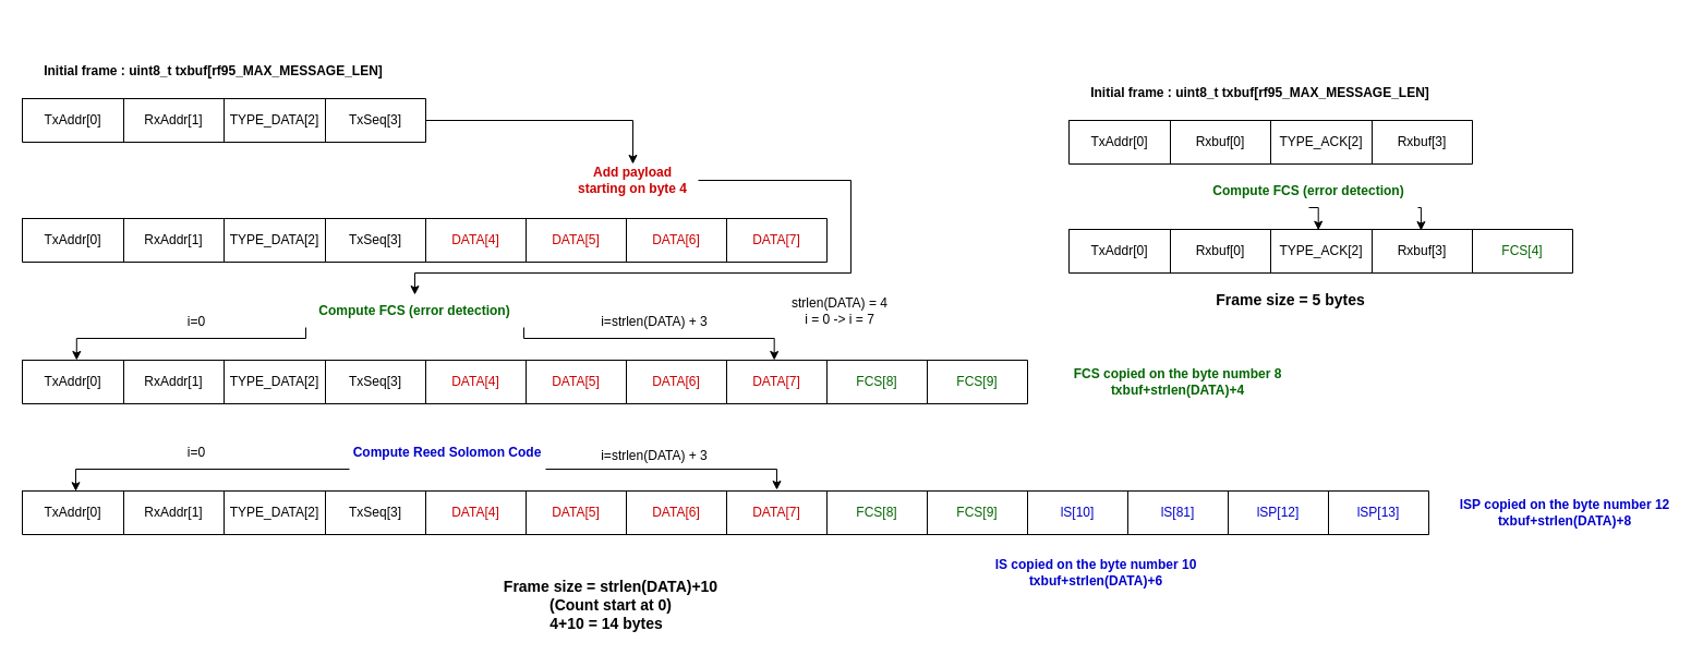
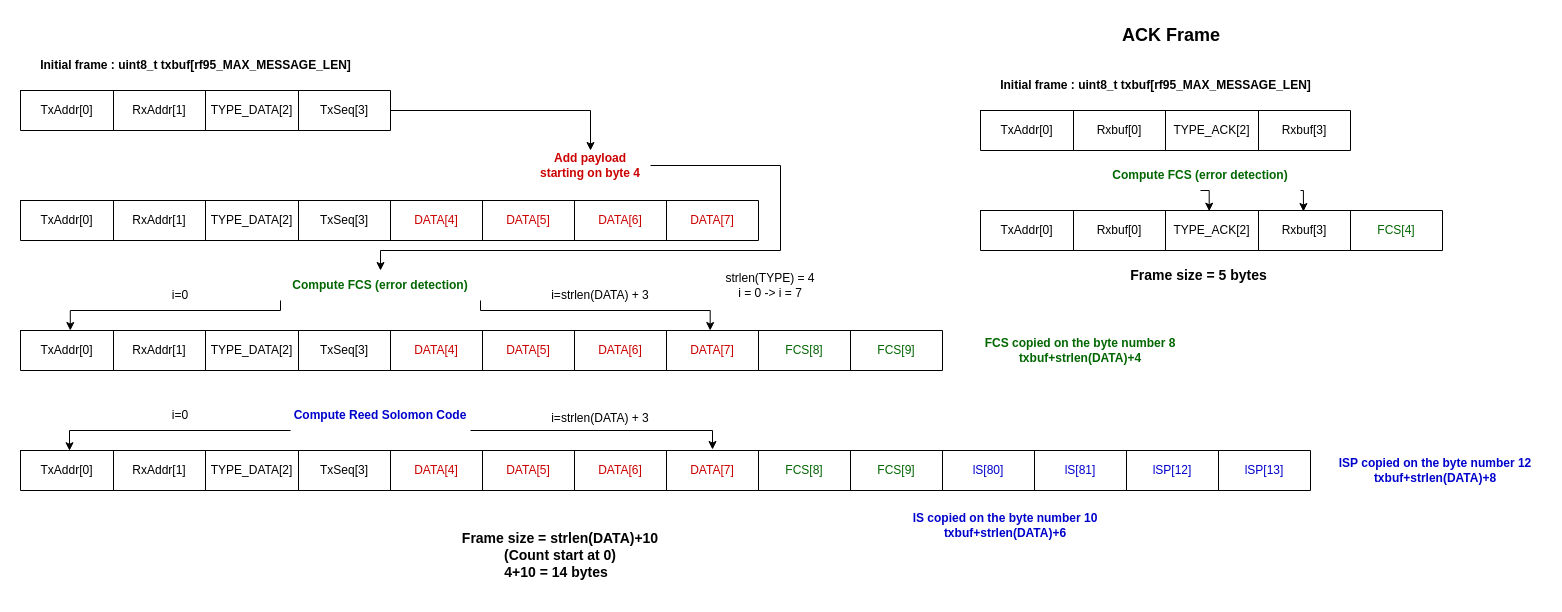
+ <mxCell id="65" value="&lt;font style=&quot;font-size: 18px;&quot;&gt;&lt;b&gt;ACK Frame&lt;/b&gt;&lt;/font&gt;" style="text;html=1;strokeColor=none;fillColor=none;align=center;verticalAlign=middle;whiteSpace=wrap;rounded=0;" parent="1" vertex="1"><mxGeometry x="1060.5" y="20" width="220" height="30" as="geometry" /></mxCell>
- <mxCell id="20" value="&lt;b&gt;&lt;font color=&quot;#cc0000&quot;&gt;Add payload starting on byte 4&lt;/font&gt;&lt;/b&gt;" style="text;html=1;strokeColor=none;fillColor=none;align=center;verticalAlign=middle;whiteSpace=wrap;rounded=0;" parent="1" vertex="1"><mxGeometry x="520" y="150" width="120" height="30" as="geometry" /></mxCell>
+ <mxCell id="20" value="&lt;b&gt;&lt;font color=&quot;#cc0000&quot;&gt;Add payload starting on byte 4&lt;/font&gt;&lt;/b&gt;" style="text;html=1;strokeColor=none;fillColor=none;align=center;verticalAlign=middle;whiteSpace=wrap;rounded=0;" parent="1" vertex="1"><mxGeometry x="530" y="150" width="120" height="30" as="geometry" /></mxCell>
- <mxCell id="83" value="&lt;font style=&quot;font-size: 14px;&quot; color=&quot;#000000&quot;&gt;&lt;b&gt;Frame size = 5 bytes&amp;nbsp;&lt;/b&gt;&lt;/font&gt;" style="text;html=1;strokeColor=none;fillColor=none;align=center;verticalAlign=middle;whiteSpace=wrap;rounded=0;fontColor=#0000CC;" parent="1" vertex="1"><mxGeometry x="1104.5" y="260" width="161" height="30" as="geometry" /></mxCell>
+ <mxCell id="83" value="&lt;font style=&quot;font-size: 14px;&quot; color=&quot;#000000&quot;&gt;&lt;b&gt;Frame size = 5 bytes&amp;nbsp;&lt;/b&gt;&lt;/font&gt;" style="text;html=1;strokeColor=none;fillColor=none;align=center;verticalAlign=middle;whiteSpace=wrap;rounded=0;fontColor=#0000CC;" parent="1" vertex="1"><mxGeometry x="1119.5" y="260" width="161" height="30" as="geometry" /></mxCell>
- <mxCell id="39" value="strlen(DATA) = 4&lt;br&gt;i = 0 -&amp;gt; i = 7" style="text;html=1;strokeColor=none;fillColor=none;align=center;verticalAlign=middle;whiteSpace=wrap;rounded=0;fontColor=#000000;" parent="1" vertex="1"><mxGeometry x="700" y="270" width="140" height="30" as="geometry" /></mxCell>
+ <mxCell id="39" value="strlen(TYPE) = 4&lt;br&gt;i = 0 -&amp;gt; i = 7" style="text;html=1;strokeColor=none;fillColor=none;align=center;verticalAlign=middle;whiteSpace=wrap;rounded=0;fontColor=#000000;" parent="1" vertex="1"><mxGeometry x="700" y="270" width="140" height="30" as="geometry" /></mxCell>
- <mxCell id="58" value="&lt;b&gt;&lt;font color=&quot;#0000cc&quot;&gt;Compute Reed Solomon Code&lt;/font&gt;&lt;/b&gt;" style="text;html=1;strokeColor=none;fillColor=none;align=center;verticalAlign=middle;whiteSpace=wrap;rounded=0;fontColor=#006600;" parent="1" vertex="1"><mxGeometry x="320" y="400" width="180" height="30" as="geometry" /></mxCell>
+ <mxCell id="58" value="&lt;b&gt;&lt;font color=&quot;#0000cc&quot;&gt;Compute Reed Solomon Code&lt;/font&gt;&lt;/b&gt;" style="text;html=1;strokeColor=none;fillColor=none;align=center;verticalAlign=middle;whiteSpace=wrap;rounded=0;fontColor=#006600;" parent="1" vertex="1"><mxGeometry x="290" y="400" width="180" height="30" as="geometry" /></mxCell>
- <mxCell id="52" value="&lt;font color=&quot;#0000cc&quot;&gt;lS[10]&lt;/font&gt;" style="shape=partialRectangle;html=1;whiteSpace=wrap;connectable=0;fillColor=none;top=0;left=0;bottom=0;right=0;overflow=hidden;" parent="41" vertex="1"><mxGeometry x="922" width="92" height="40" as="geometry"><mxRectangle width="92" height="40" as="alternateBounds" /></mxGeometry></mxCell>
+ <mxCell id="52" value="&lt;font color=&quot;#0000cc&quot;&gt;lS[80]&lt;/font&gt;" style="shape=partialRectangle;html=1;whiteSpace=wrap;connectable=0;fillColor=none;top=0;left=0;bottom=0;right=0;overflow=hidden;" parent="41" vertex="1"><mxGeometry x="922" width="92" height="40" as="geometry"><mxRectangle width="92" height="40" as="alternateBounds" /></mxGeometry></mxCell>
